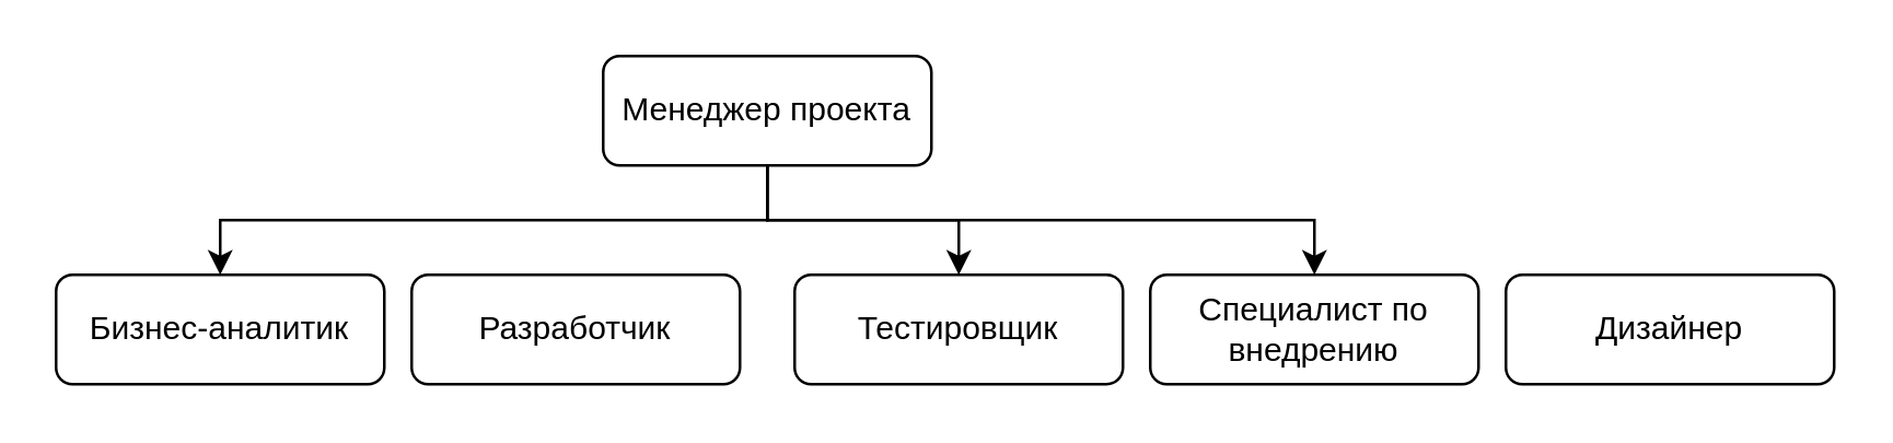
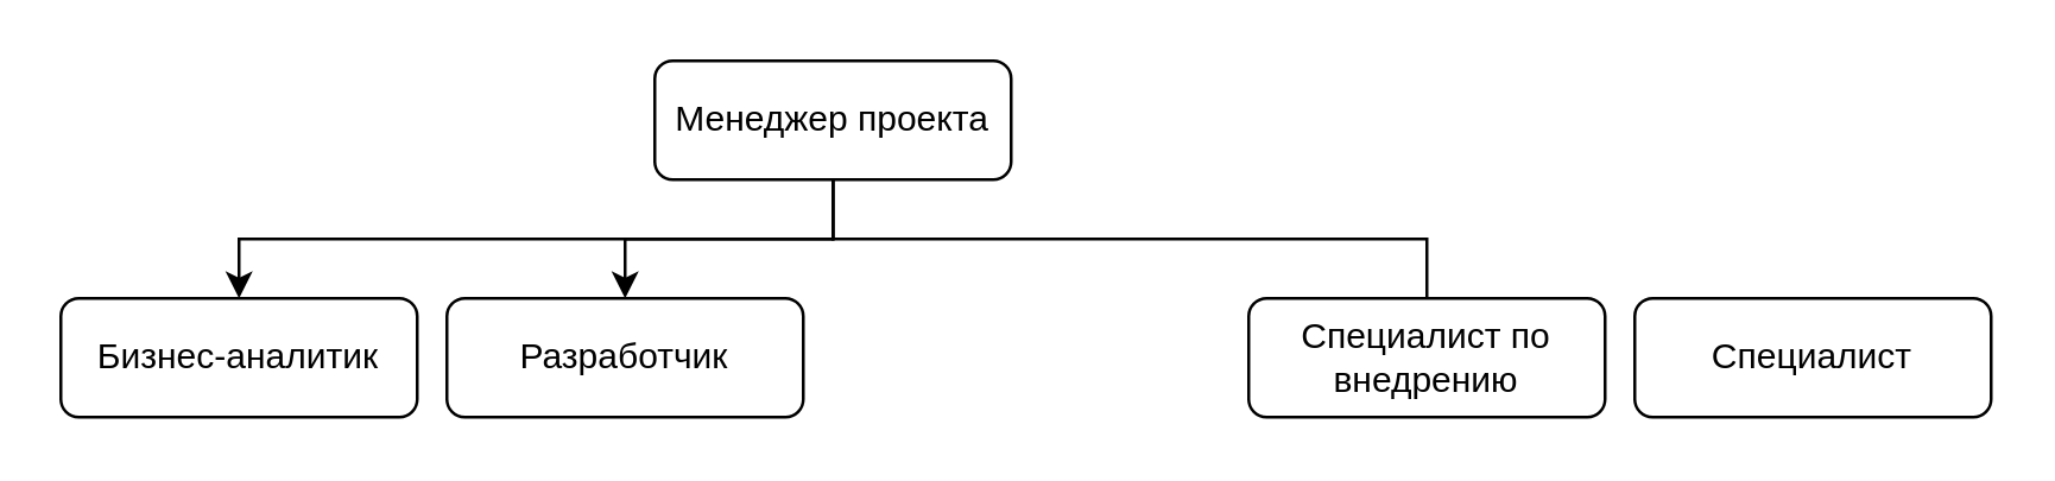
+ <mxCell id="3" style="edgeStyle=orthogonalEdgeStyle;rounded=0;orthogonalLoop=1;jettySize=auto;html=1;exitX=0.5;exitY=1;exitDx=0;exitDy=0;" edge="1" parent="1" source="6" target="8"><mxGeometry relative="1" as="geometry" /></mxCell>
- <mxCell id="4" style="edgeStyle=orthogonalEdgeStyle;rounded=0;orthogonalLoop=1;jettySize=auto;html=1;exitX=0.5;exitY=1;exitDx=0;exitDy=0;entryX=0.5;entryY=0;entryDx=0;entryDy=0;" edge="1" parent="1" source="6" target="9"><mxGeometry relative="1" as="geometry" /></mxCell>
- <mxCell id="5" style="edgeStyle=orthogonalEdgeStyle;rounded=0;orthogonalLoop=1;jettySize=auto;html=1;exitX=0.5;exitY=1;exitDx=0;exitDy=0;" edge="1" parent="1" source="6" target="10"><mxGeometry relative="1" as="geometry" /></mxCell>
+ <mxCell id="5" style="edgeStyle=orthogonalEdgeStyle;rounded=0;orthogonalLoop=1;jettySize=auto;html=1;exitX=0.5;exitY=1;exitDx=0;exitDy=0;endArrow=none;" edge="1" parent="1" source="6" target="10"><mxGeometry relative="1" as="geometry" /></mxCell>
- <mxCell id="9" value="Тестировщик" style="rounded=1;whiteSpace=wrap;html=1;" vertex="1" parent="1"><mxGeometry x="290" y="100" width="120" height="40" as="geometry" /></mxCell>
- <mxCell id="11" value="Дизайнер" style="rounded=1;whiteSpace=wrap;html=1;" vertex="1" parent="1"><mxGeometry x="550" y="100" width="120" height="40" as="geometry" /></mxCell>
+ <mxCell id="11" value="Специалист" style="rounded=1;whiteSpace=wrap;html=1;" vertex="1" parent="1"><mxGeometry x="550" y="100" width="120" height="40" as="geometry" /></mxCell>
